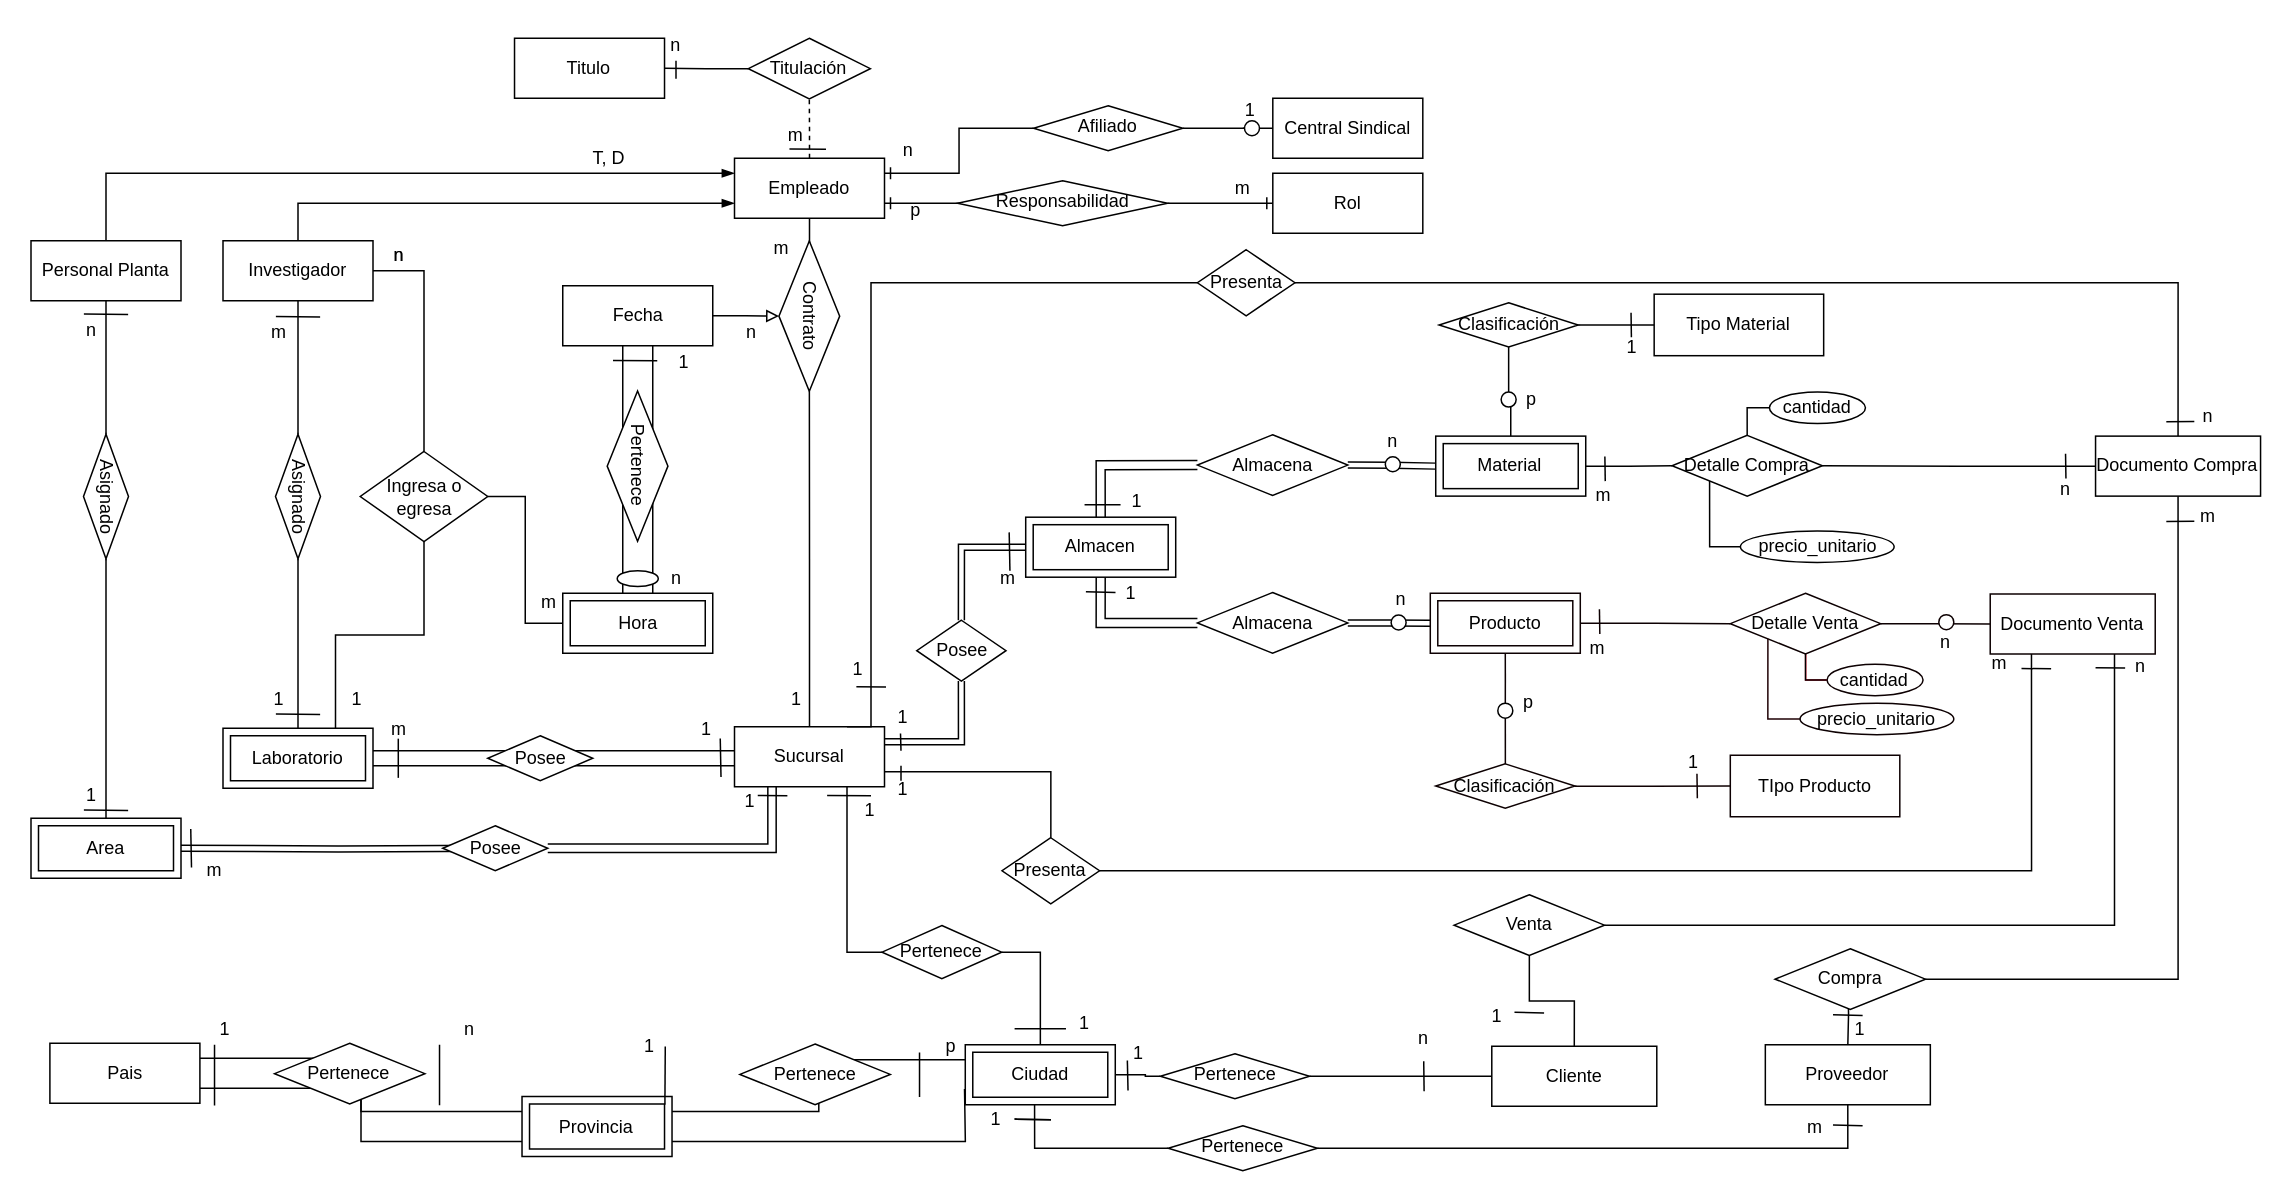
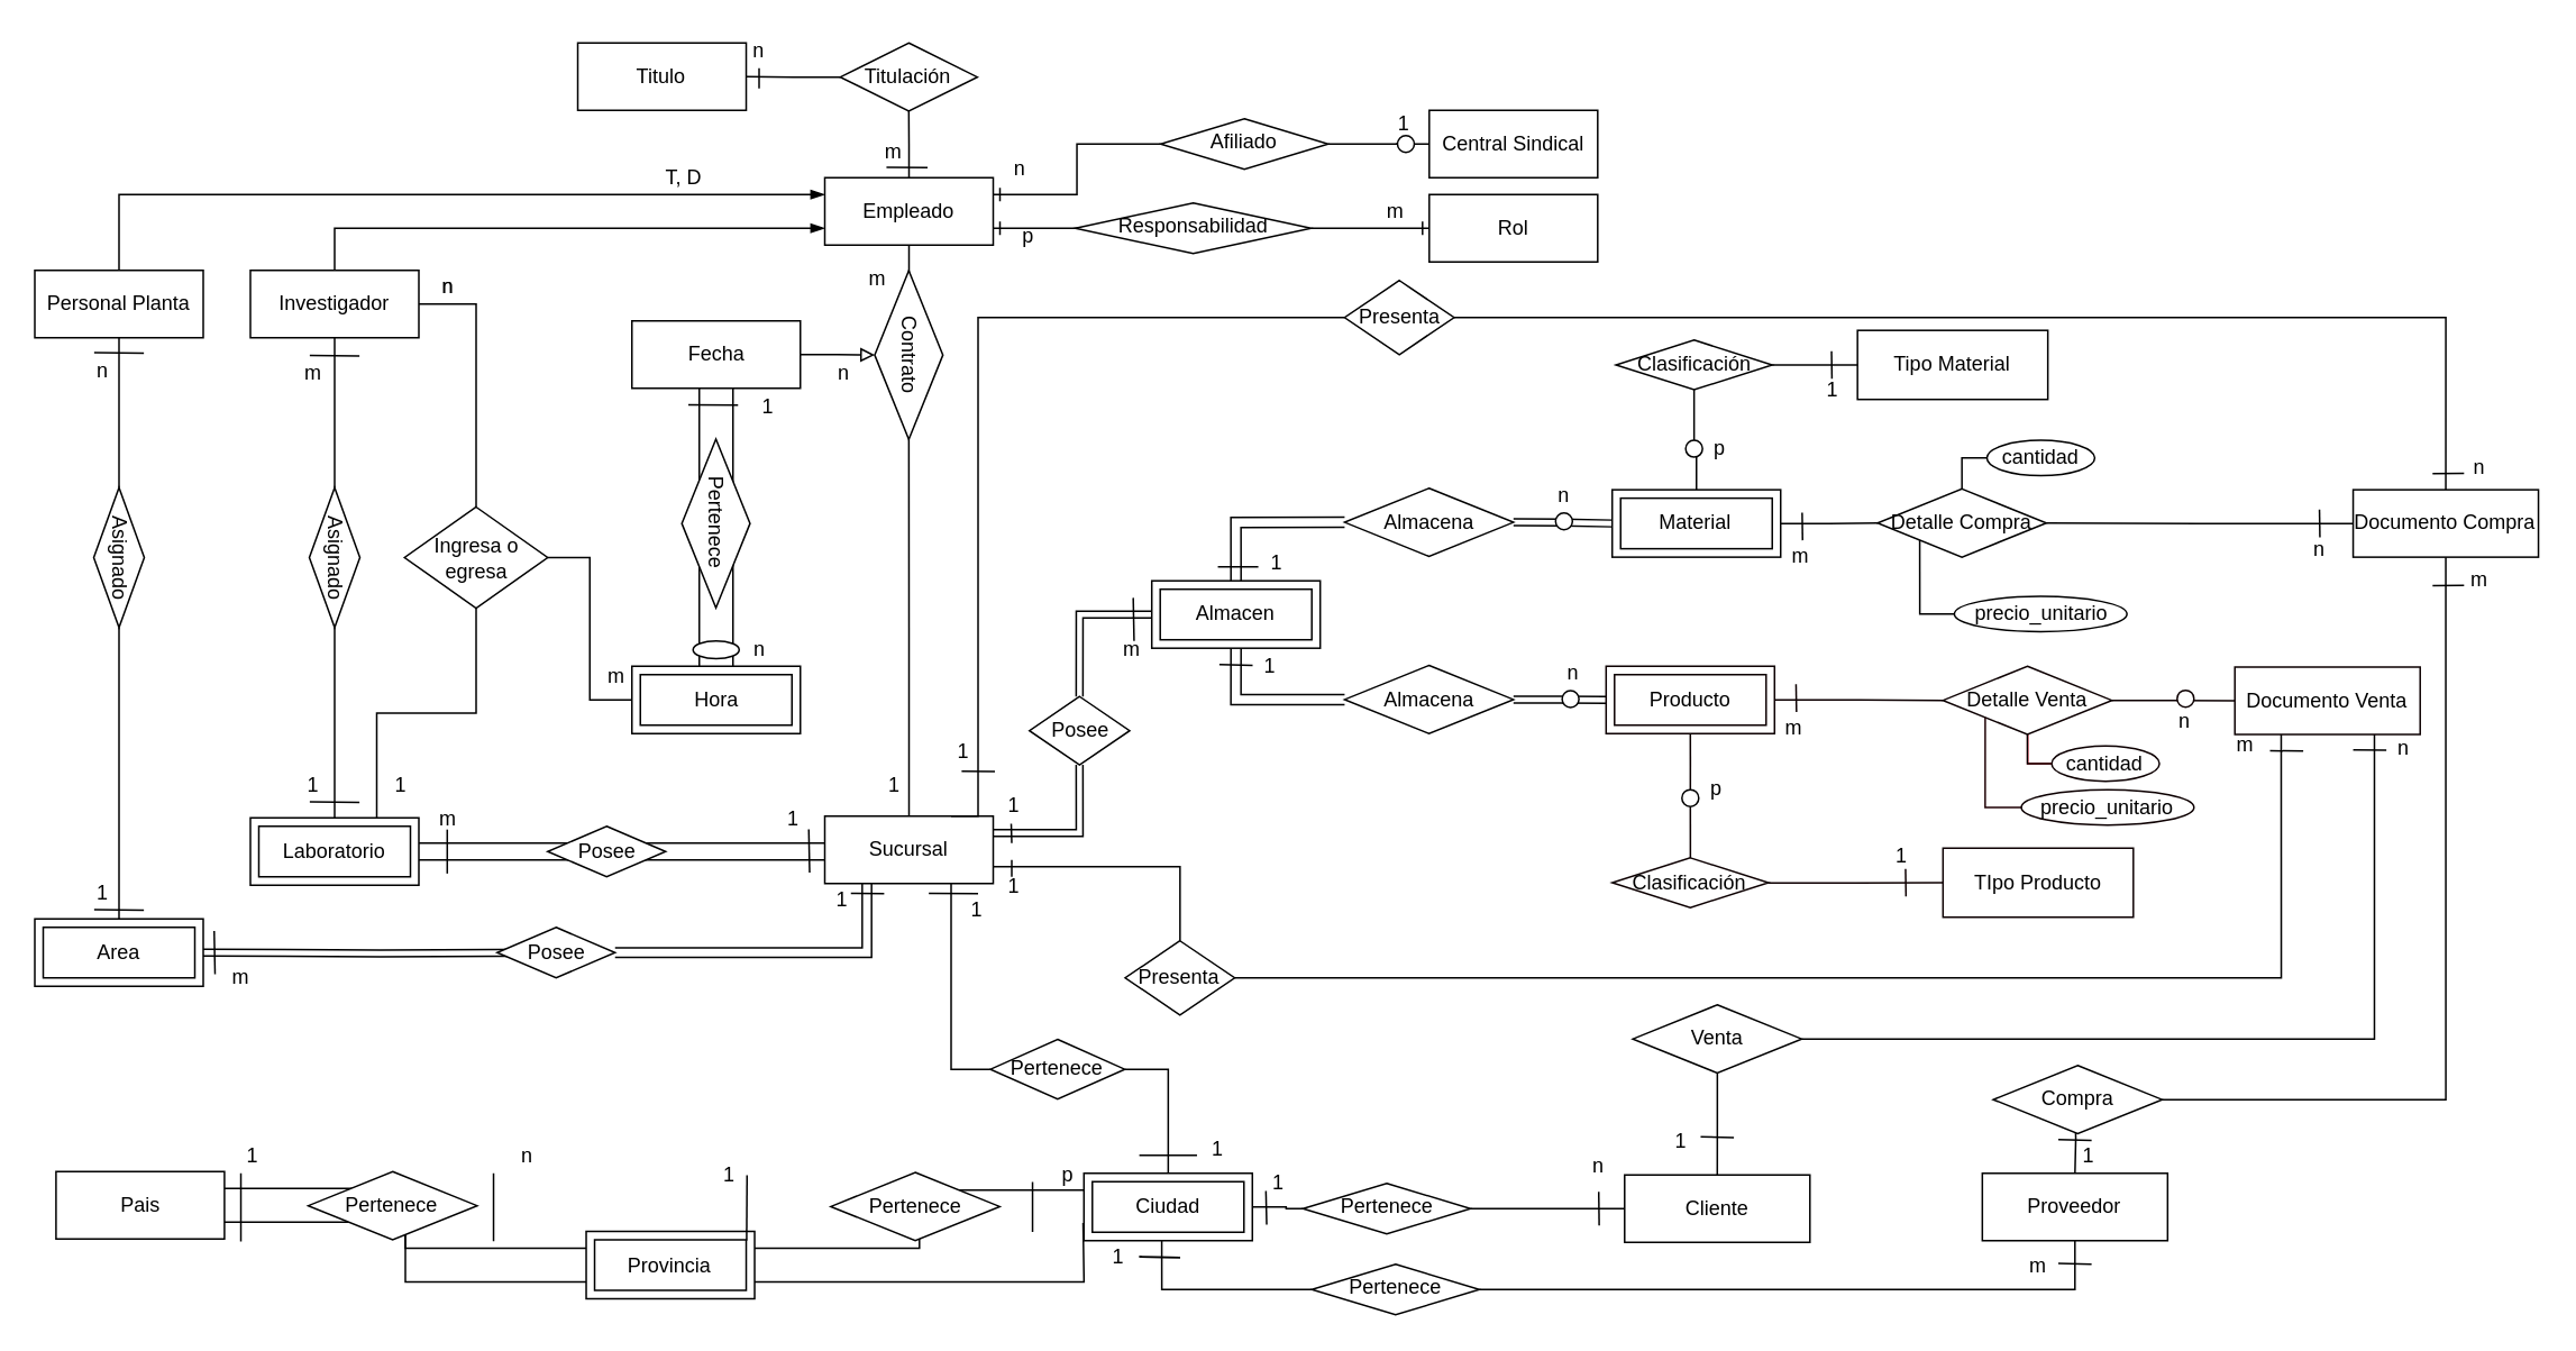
- <mxCell id="13" style="edgeStyle=orthogonalEdgeStyle;rounded=0;orthogonalLoop=1;jettySize=auto;html=1;entryX=0.5;entryY=1;entryDx=0;entryDy=0;endArrow=none;endFill=0;dashed=1;" edge="1" parent="1" source="14" target="173"><mxGeometry relative="1" as="geometry" /></mxCell>
+ <mxCell id="13" style="edgeStyle=orthogonalEdgeStyle;rounded=0;orthogonalLoop=1;jettySize=auto;html=1;entryX=0.5;entryY=1;entryDx=0;entryDy=0;endArrow=none;endFill=0;" edge="1" parent="1" source="14" target="173"><mxGeometry relative="1" as="geometry" /></mxCell>
- <mxCell id="4" value="Cliente" style="rounded=0;whiteSpace=wrap;html=1;" parent="1" vertex="1"><mxGeometry x="993.86" y="697" width="110" height="40" as="geometry" /></mxCell>
+ <mxCell id="4" value="Cliente" style="rounded=0;whiteSpace=wrap;html=1;" parent="1" vertex="1"><mxGeometry x="963.86" y="697" width="110" height="40" as="geometry" /></mxCell>
